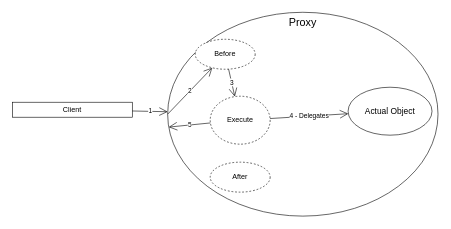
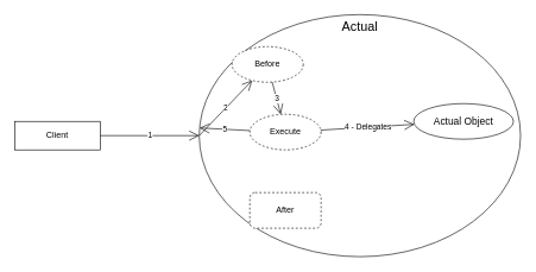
- <mxCell id="3" value="Proxy" style="ellipse;whiteSpace=wrap;html=1;verticalAlign=top;fontSize=18;" vertex="1" parent="1"><mxGeometry x="279" y="20" width="451" height="340" as="geometry" /></mxCell>
+ <mxCell id="3" value="Actual" style="ellipse;whiteSpace=wrap;html=1;verticalAlign=top;fontSize=18;" vertex="1" parent="1"><mxGeometry x="279" y="20" width="451" height="340" as="geometry" /></mxCell>
- <mxCell id="2" value="Client" style="html=1;whiteSpace=wrap;" vertex="1" parent="1"><mxGeometry x="20" y="170" width="200" height="25" as="geometry" /></mxCell>
+ <mxCell id="2" value="Client" style="html=1;whiteSpace=wrap;" vertex="1" parent="1"><mxGeometry x="20" y="170" width="120" height="40" as="geometry" /></mxCell>
- <mxCell id="4" value="Actual Object" style="ellipse;whiteSpace=wrap;html=1;fontSize=14;" vertex="1" parent="1"><mxGeometry x="580" y="145" width="140" height="80" as="geometry" /></mxCell>
+ <mxCell id="4" value="Actual Object" style="ellipse;whiteSpace=wrap;html=1;fontSize=14;" vertex="1" parent="1"><mxGeometry x="580" y="145" width="140" height="50" as="geometry" /></mxCell>
- <mxCell id="8" value="Execute" style="ellipse;whiteSpace=wrap;html=1;dashed=1;" vertex="1" parent="1"><mxGeometry x="350" y="160" width="100" height="80" as="geometry" /></mxCell>
+ <mxCell id="8" value="Execute" style="ellipse;whiteSpace=wrap;html=1;dashed=1;" vertex="1" parent="1"><mxGeometry x="350" y="160" width="100" height="50" as="geometry" /></mxCell>
- <mxCell id="7" value="After" style="ellipse;whiteSpace=wrap;html=1;dashed=1;" vertex="1" parent="1"><mxGeometry x="350" y="270" width="100" height="50" as="geometry" /></mxCell>
+ <mxCell id="7" value="After" style="whiteSpace=wrap;html=1;dashed=1;rounded=1;" vertex="1" parent="1"><mxGeometry x="350" y="270" width="100" height="50" as="geometry" /></mxCell>
